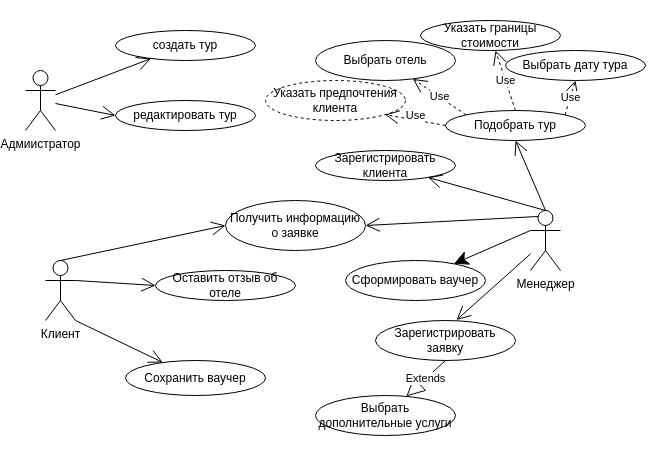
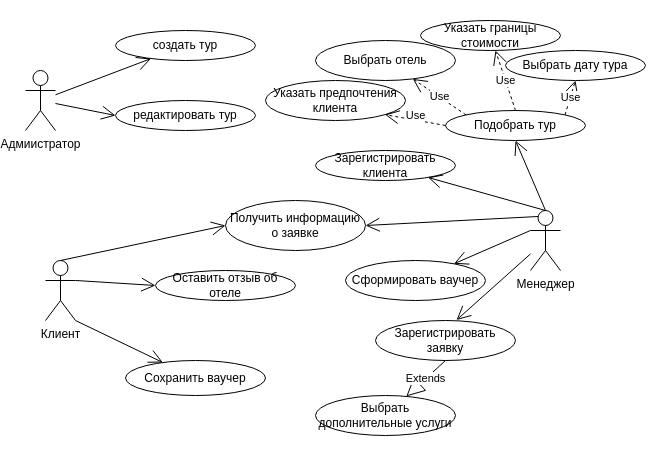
- <mxCell id="8" value="&lt;div&gt;Указать предпочтения клиента&lt;/div&gt;" style="ellipse;whiteSpace=wrap;html=1;dashed=1;" vertex="1" parent="1"><mxGeometry x="260" y="80" width="140" height="40" as="geometry" /></mxCell>
+ <mxCell id="8" value="&lt;div&gt;Указать предпочтения клиента&lt;/div&gt;" style="ellipse;whiteSpace=wrap;html=1;" vertex="1" parent="1"><mxGeometry x="260" y="80" width="140" height="40" as="geometry" /></mxCell>
- <mxCell id="23" value="" style="endArrow=classic;endFill=1;endSize=12;html=1;exitX=0;exitY=0.333;exitDx=0;exitDy=0;exitPerimeter=0;" edge="1" parent="1" source="2" target="17"><mxGeometry width="160" relative="1" as="geometry"><mxPoint x="310" y="220" as="sourcePoint" /><mxPoint x="470" y="220" as="targetPoint" /></mxGeometry></mxCell>
+ <mxCell id="23" value="" style="endArrow=open;endFill=1;endSize=12;html=1;exitX=0;exitY=0.333;exitDx=0;exitDy=0;exitPerimeter=0;" edge="1" parent="1" source="2" target="17"><mxGeometry width="160" relative="1" as="geometry"><mxPoint x="310" y="220" as="sourcePoint" /><mxPoint x="470" y="220" as="targetPoint" /></mxGeometry></mxCell>
